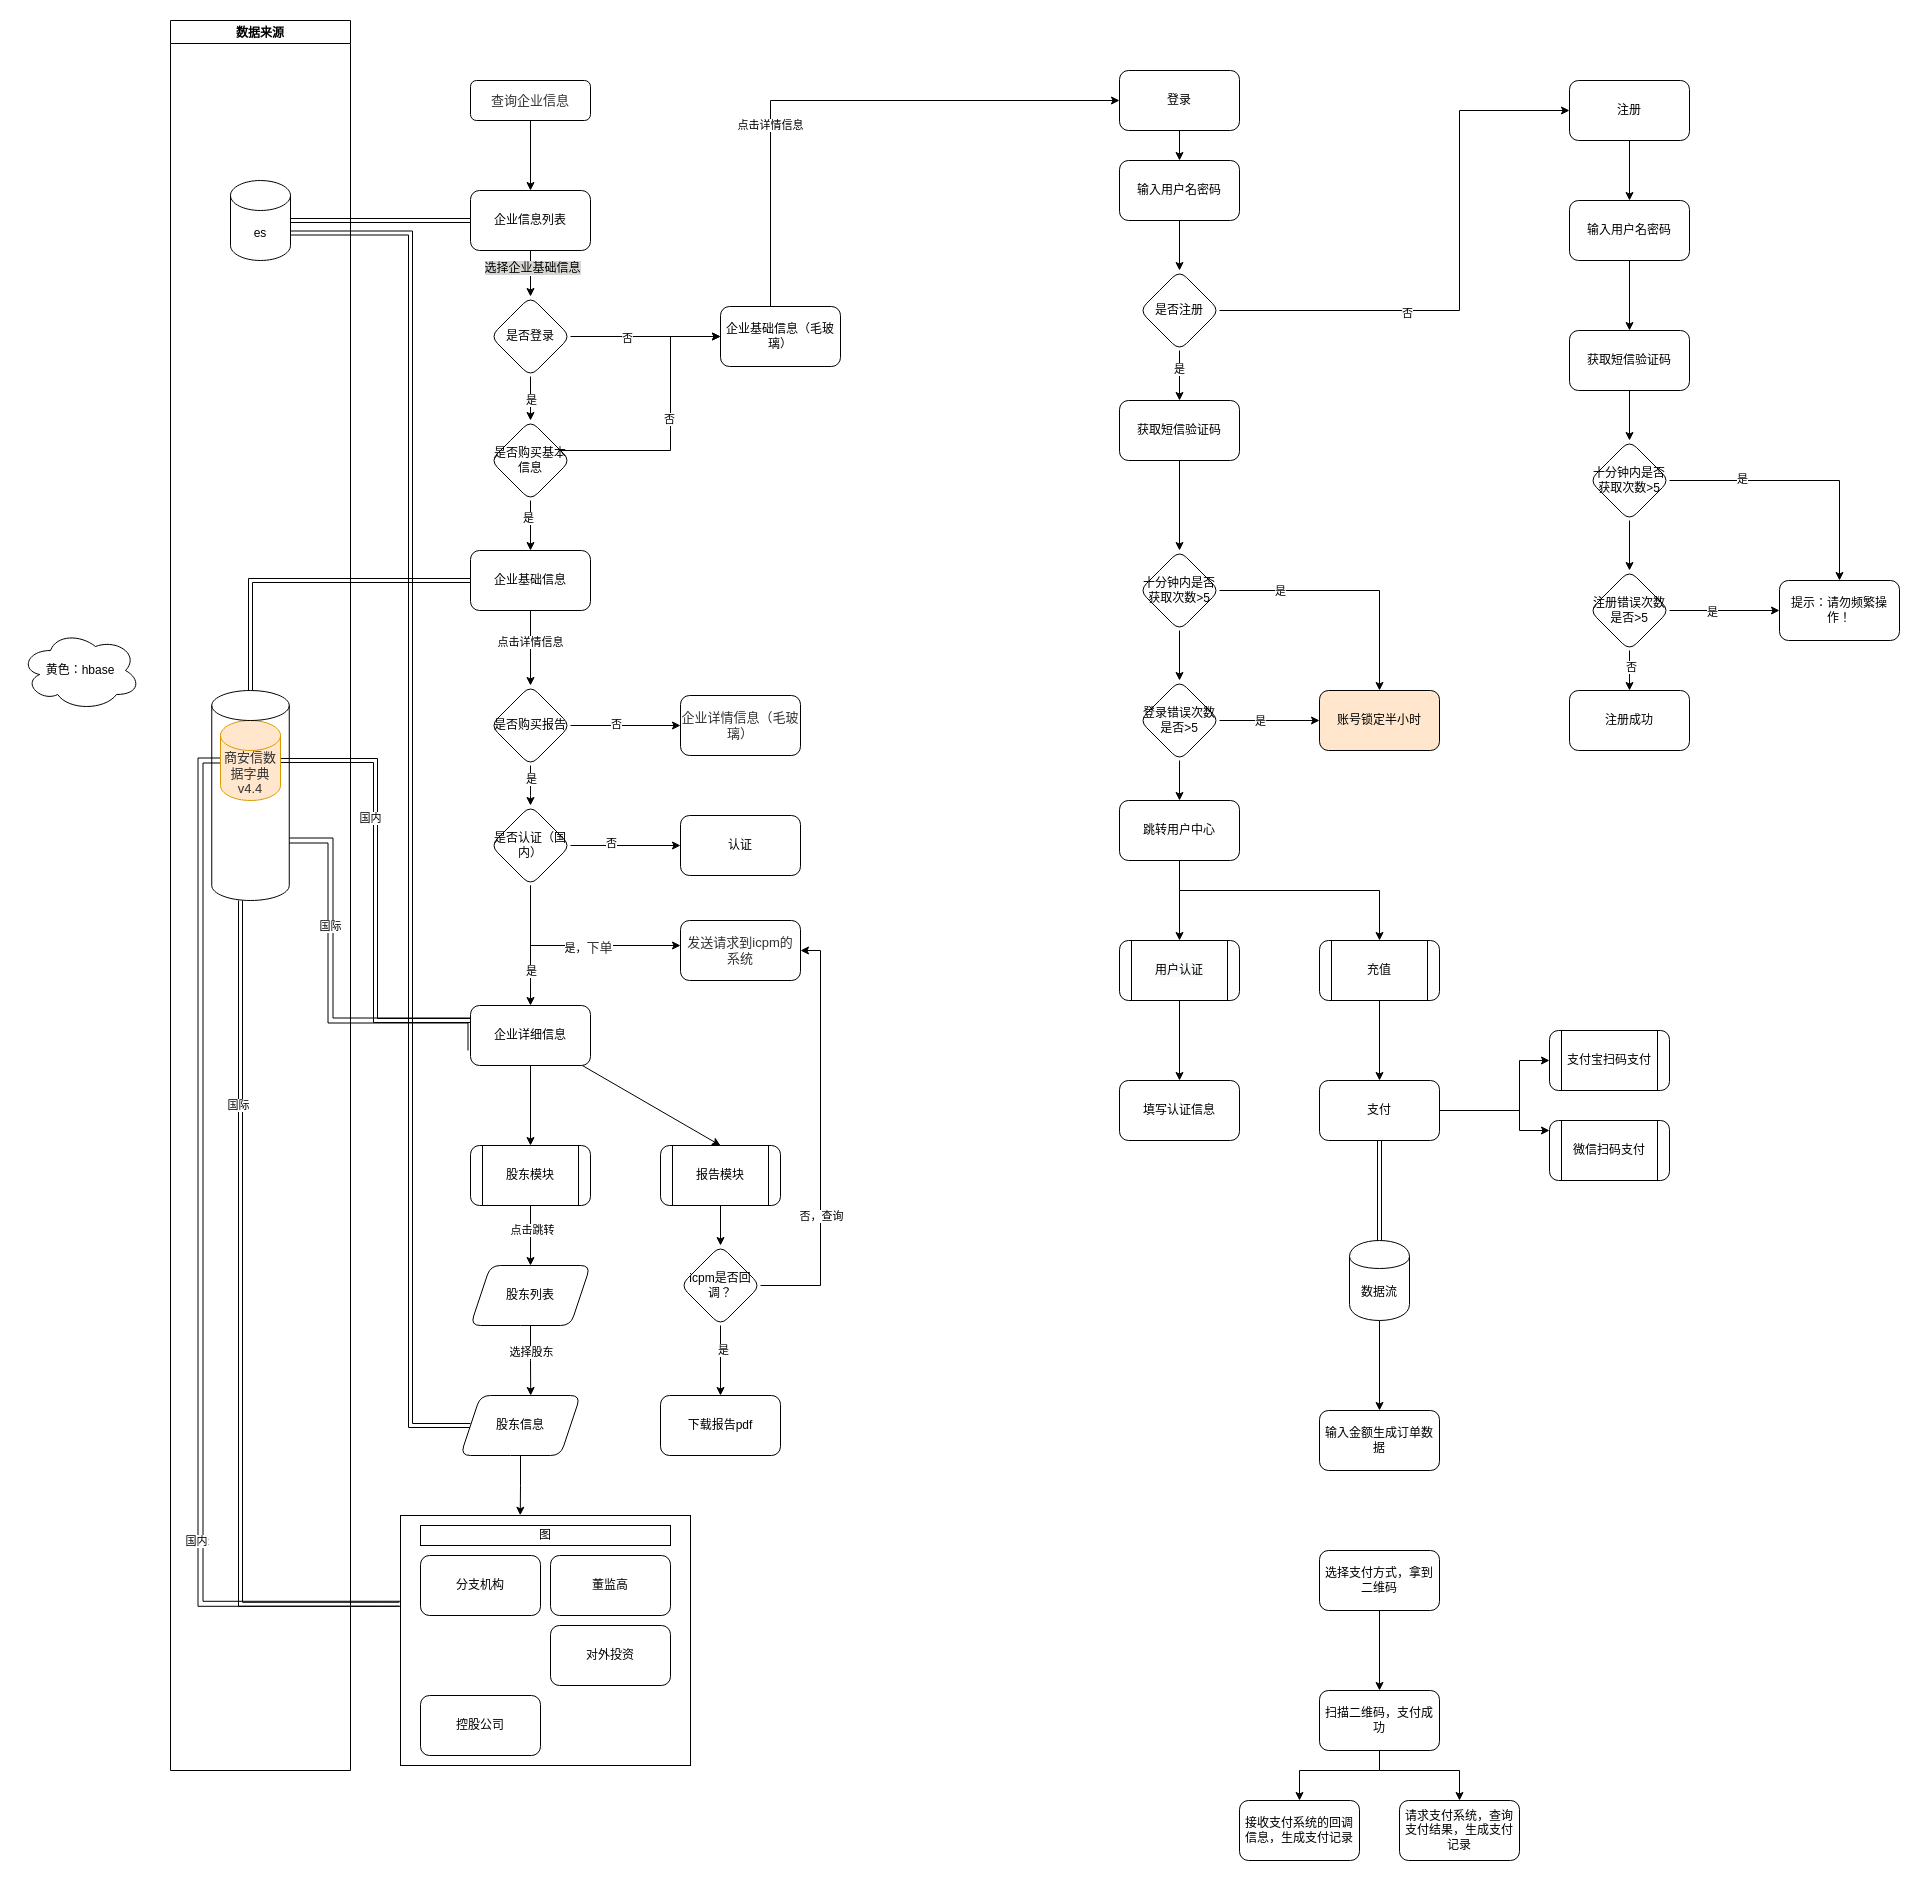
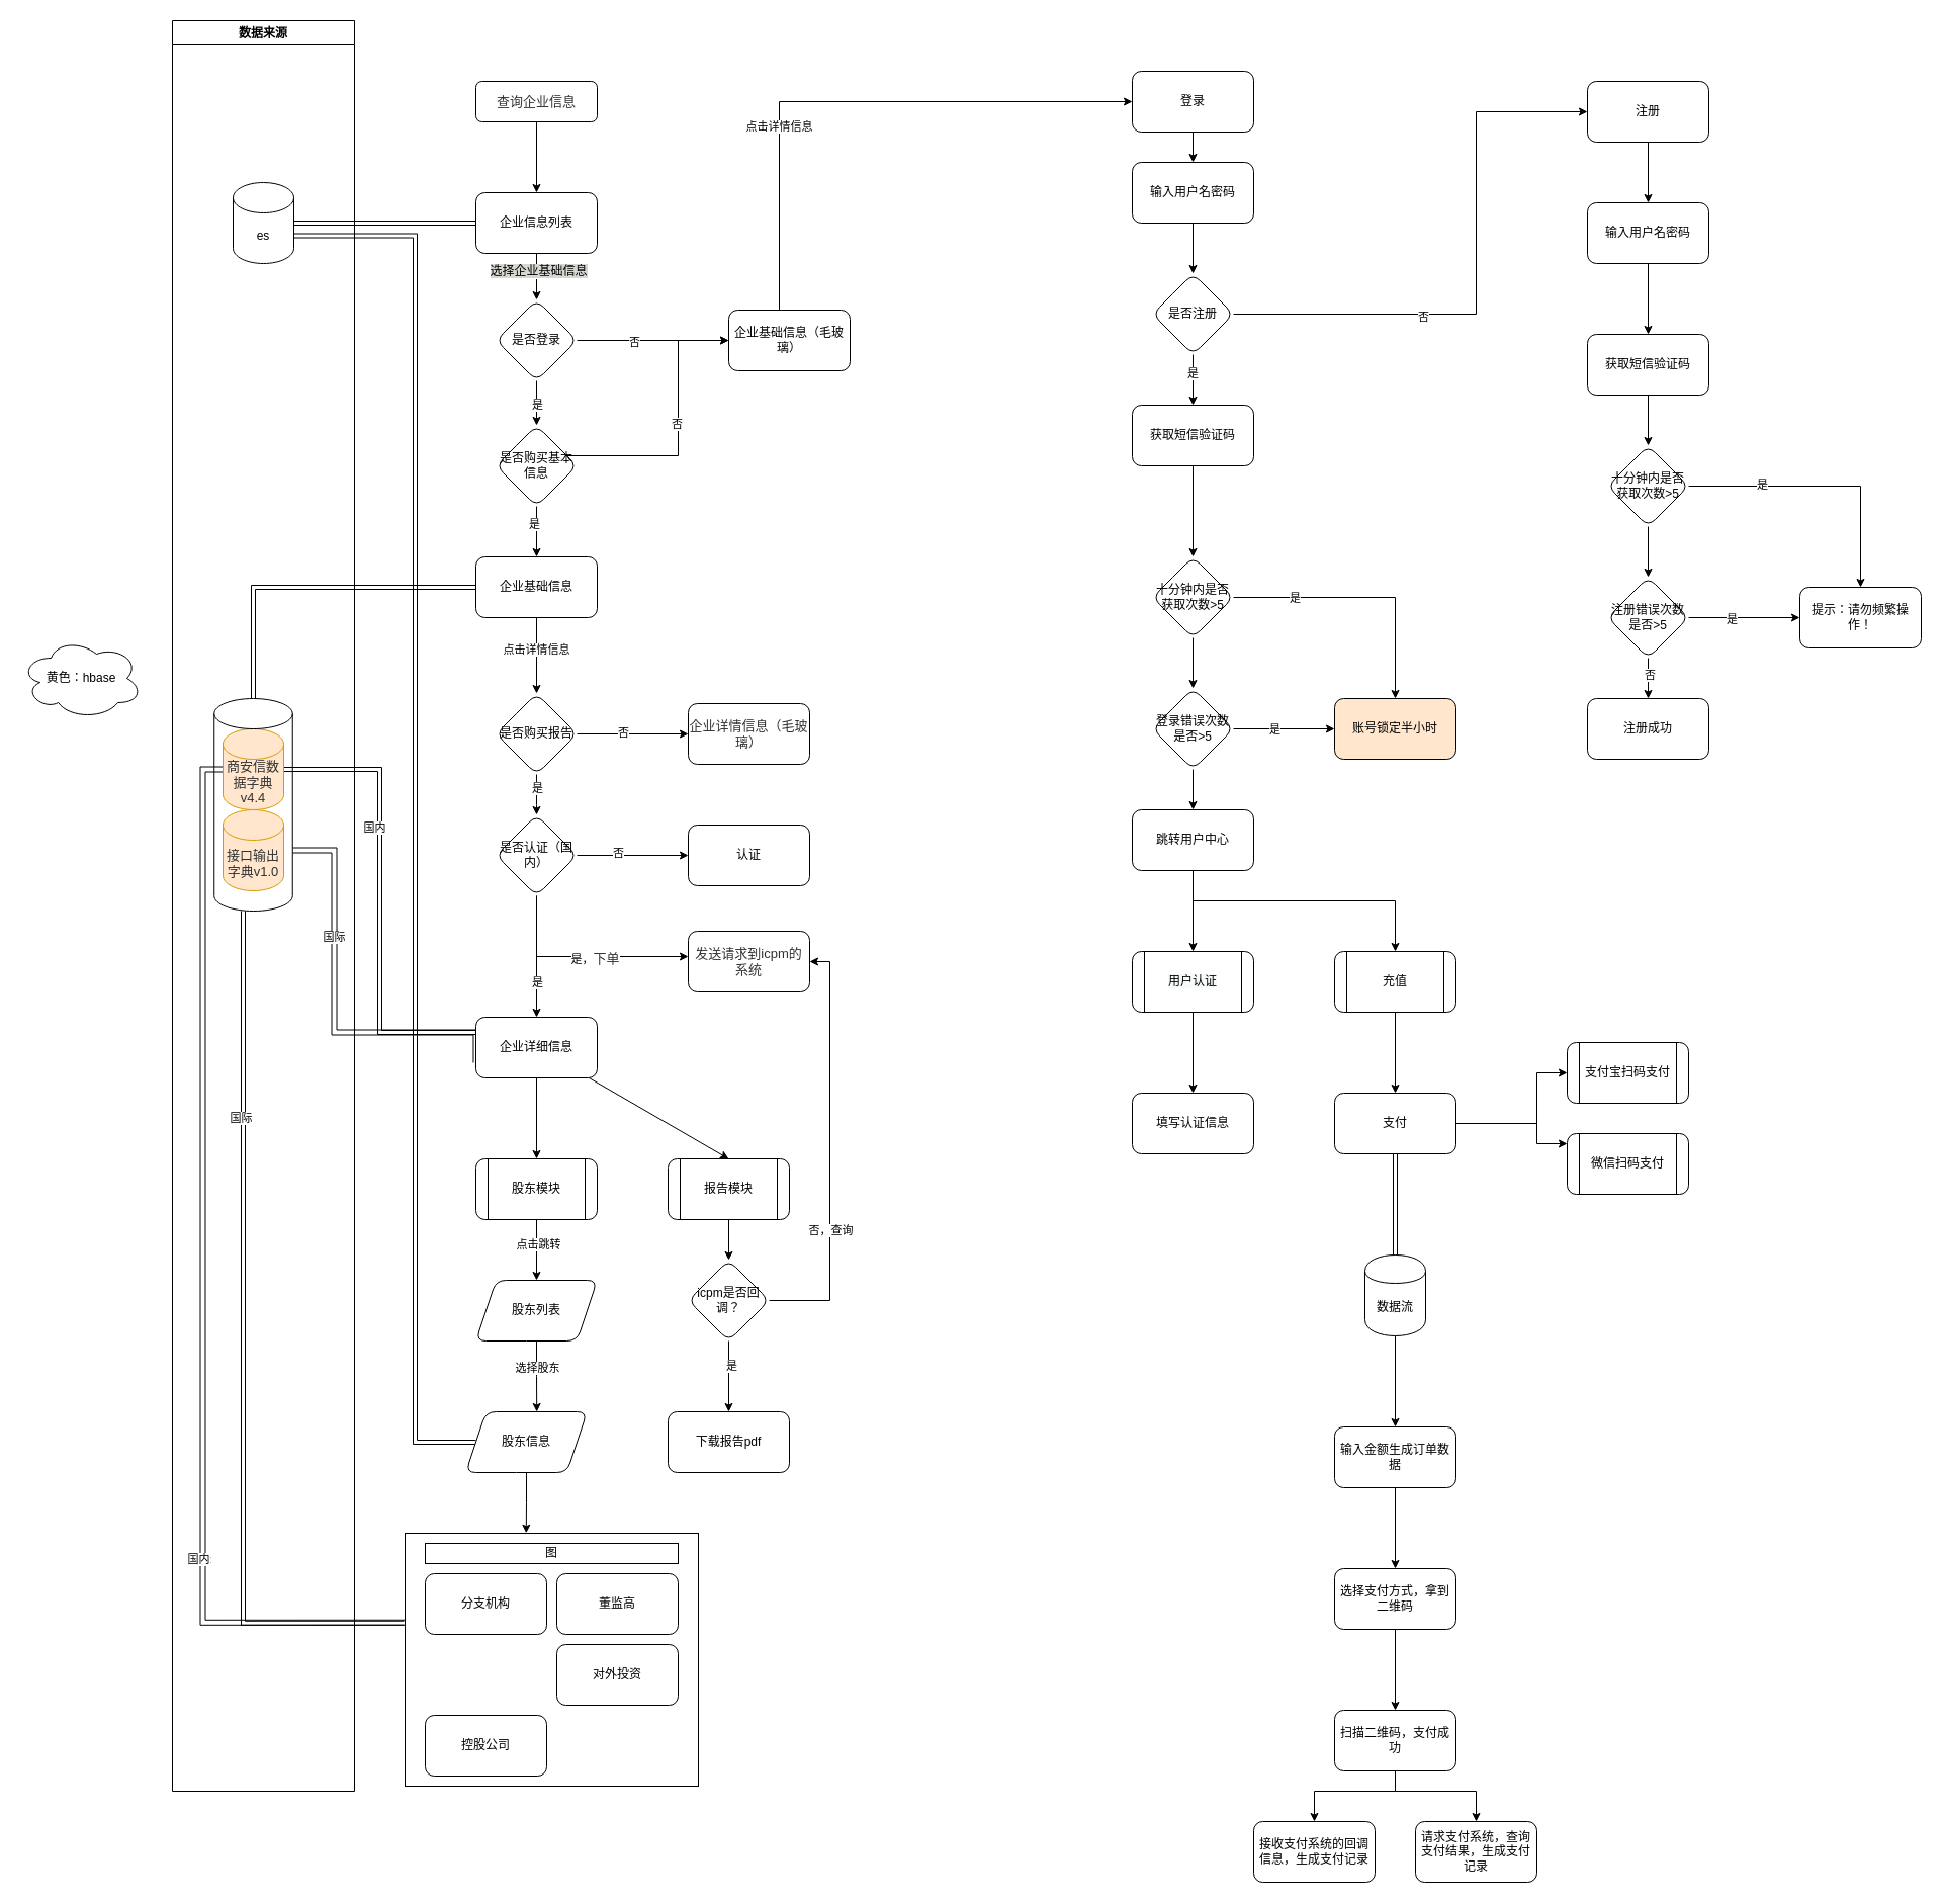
+ <mxCell id="52" value="&lt;span style=&quot;color: rgb(50 , 50 , 50) ; font-size: 13px ; background-color: rgba(255 , 255 , 255 , 0.01)&quot;&gt;接口输出字典v1.0&lt;/span&gt;" style="shape=cylinder3;whiteSpace=wrap;html=1;boundedLbl=1;backgroundOutline=1;size=15;fillColor=#ffe6cc;strokeColor=#d79b00;" parent="49" vertex="1"><mxGeometry x="50" y="780" width="60" height="80" as="geometry" /></mxCell>
+ <mxCell id="120" value="" style="edgeStyle=orthogonalEdgeStyle;rounded=0;orthogonalLoop=1;jettySize=auto;html=1;" parent="1" source="121" target="123" edge="1"><mxGeometry relative="1" as="geometry" /></mxCell>
